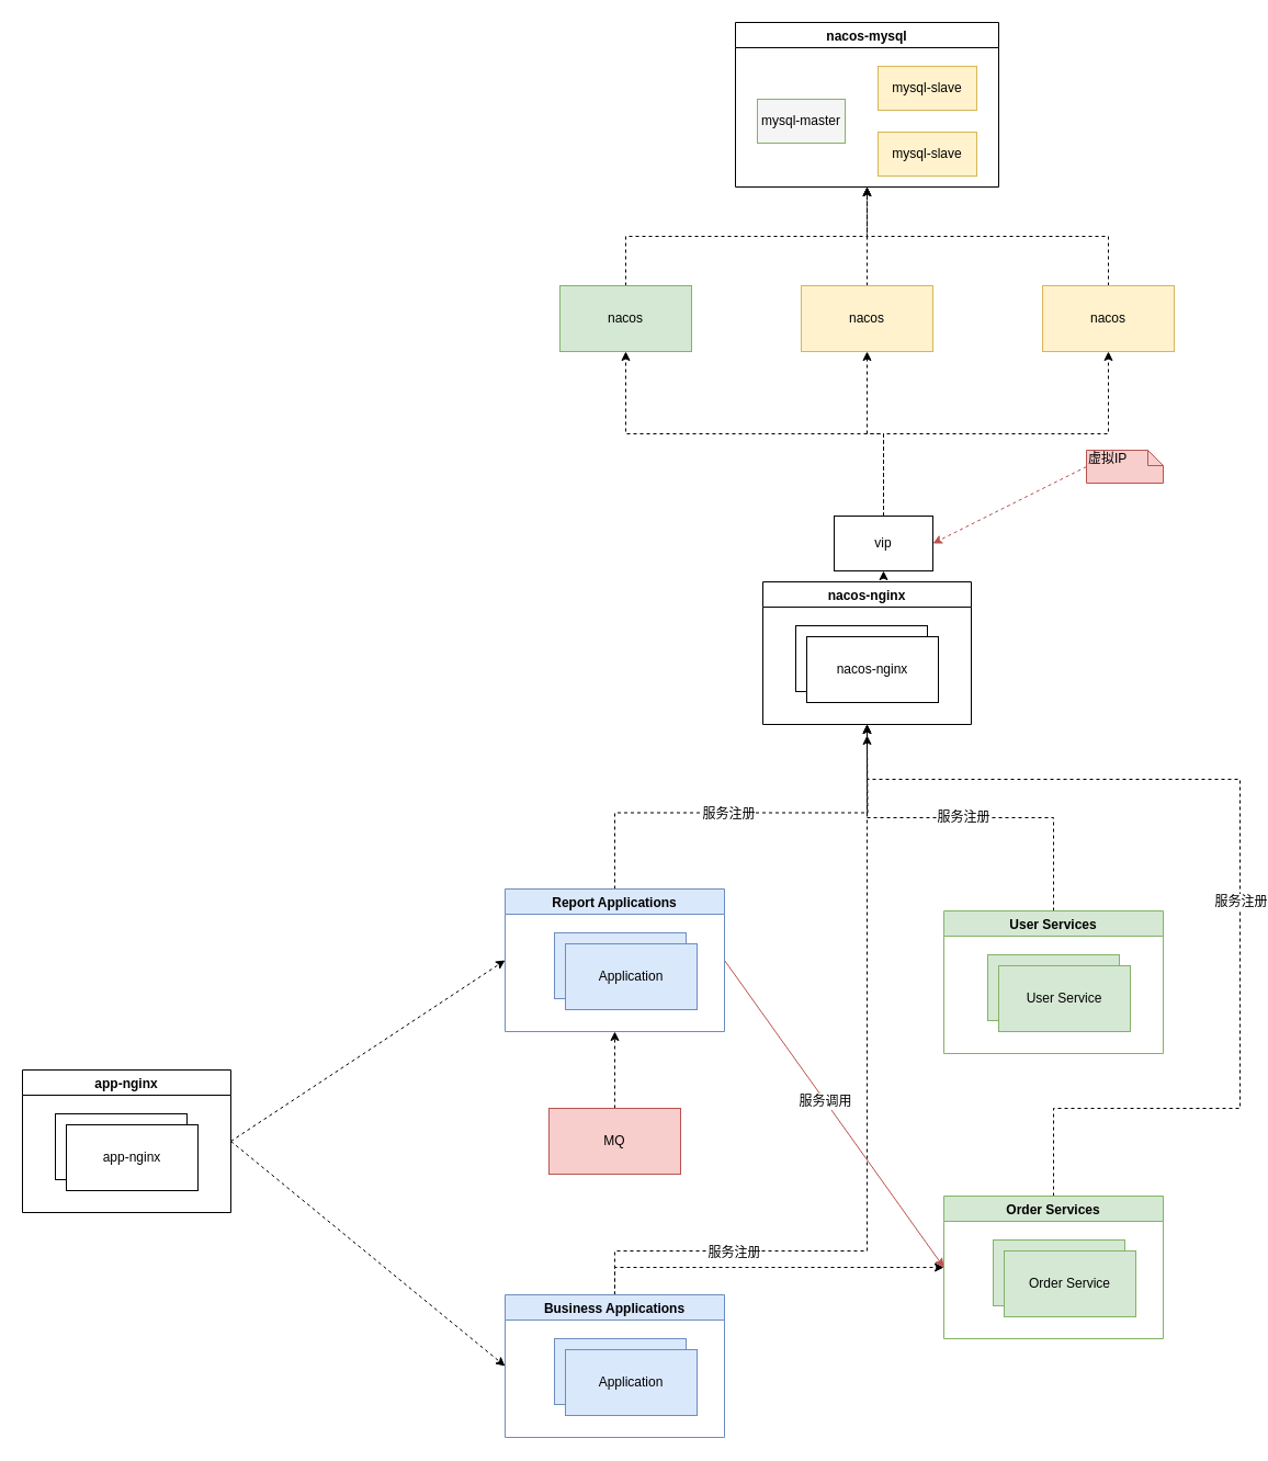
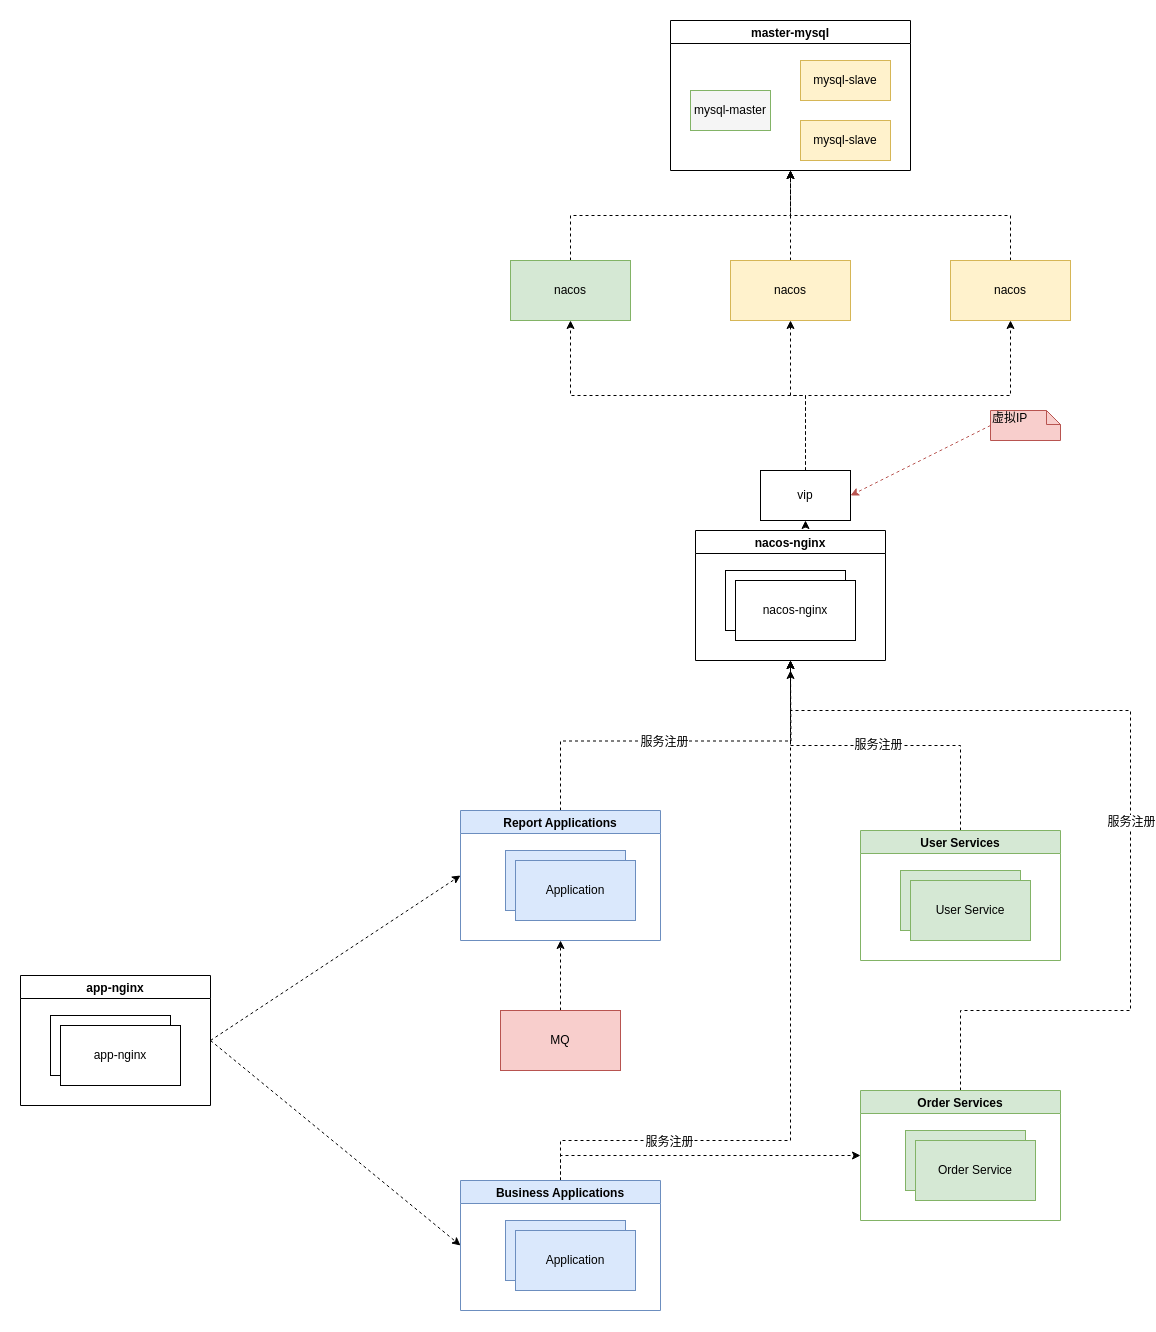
- <mxCell id="17" value="nacos-mysql" style="swimlane;" vertex="1" parent="1"><mxGeometry x="670" y="20" width="240" height="150" as="geometry" /></mxCell>
+ <mxCell id="17" value="master-mysql" style="swimlane;" vertex="1" parent="1"><mxGeometry x="670" y="20" width="240" height="150" as="geometry" /></mxCell>
- <mxCell id="39" style="rounded=0;orthogonalLoop=1;jettySize=auto;html=1;exitX=1;exitY=0.5;exitDx=0;exitDy=0;entryX=0;entryY=0.5;entryDx=0;entryDy=0;fillColor=#f8cecc;strokeColor=#b85450;" edge="1" parent="1" source="41" target="28"><mxGeometry relative="1" as="geometry" /></mxCell>
- <mxCell id="40" value="服务调用" style="text;html=1;align=center;verticalAlign=middle;resizable=0;points=[];labelBackgroundColor=#ffffff;" vertex="1" connectable="0" parent="39"><mxGeometry x="-0.079" relative="1" as="geometry"><mxPoint as="offset" /></mxGeometry></mxCell>
